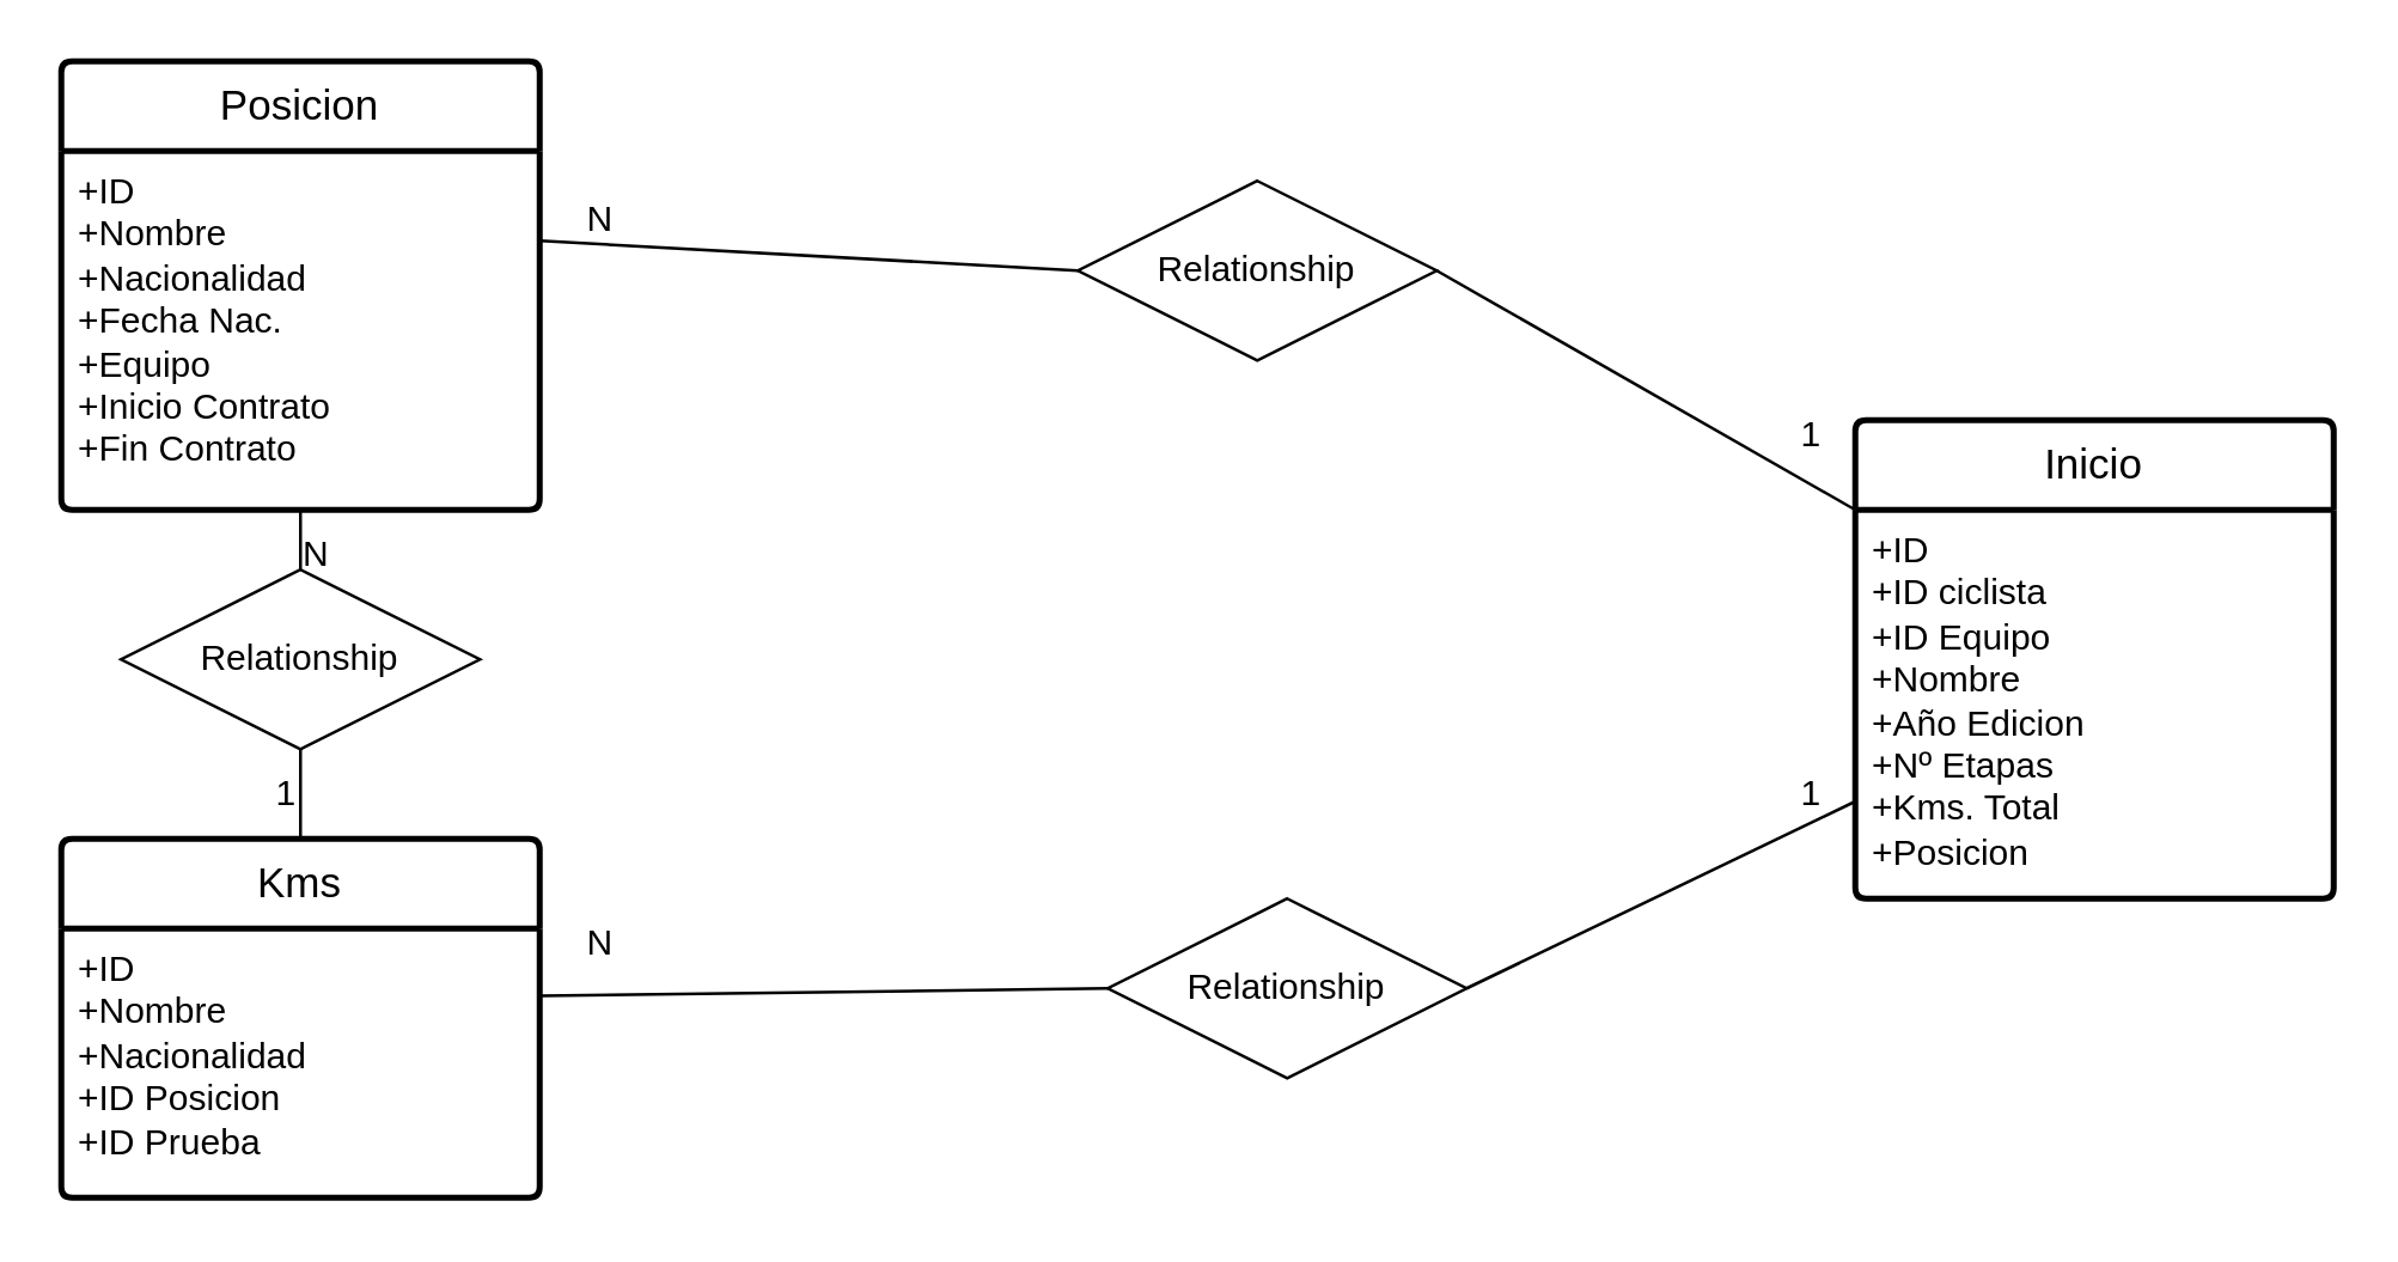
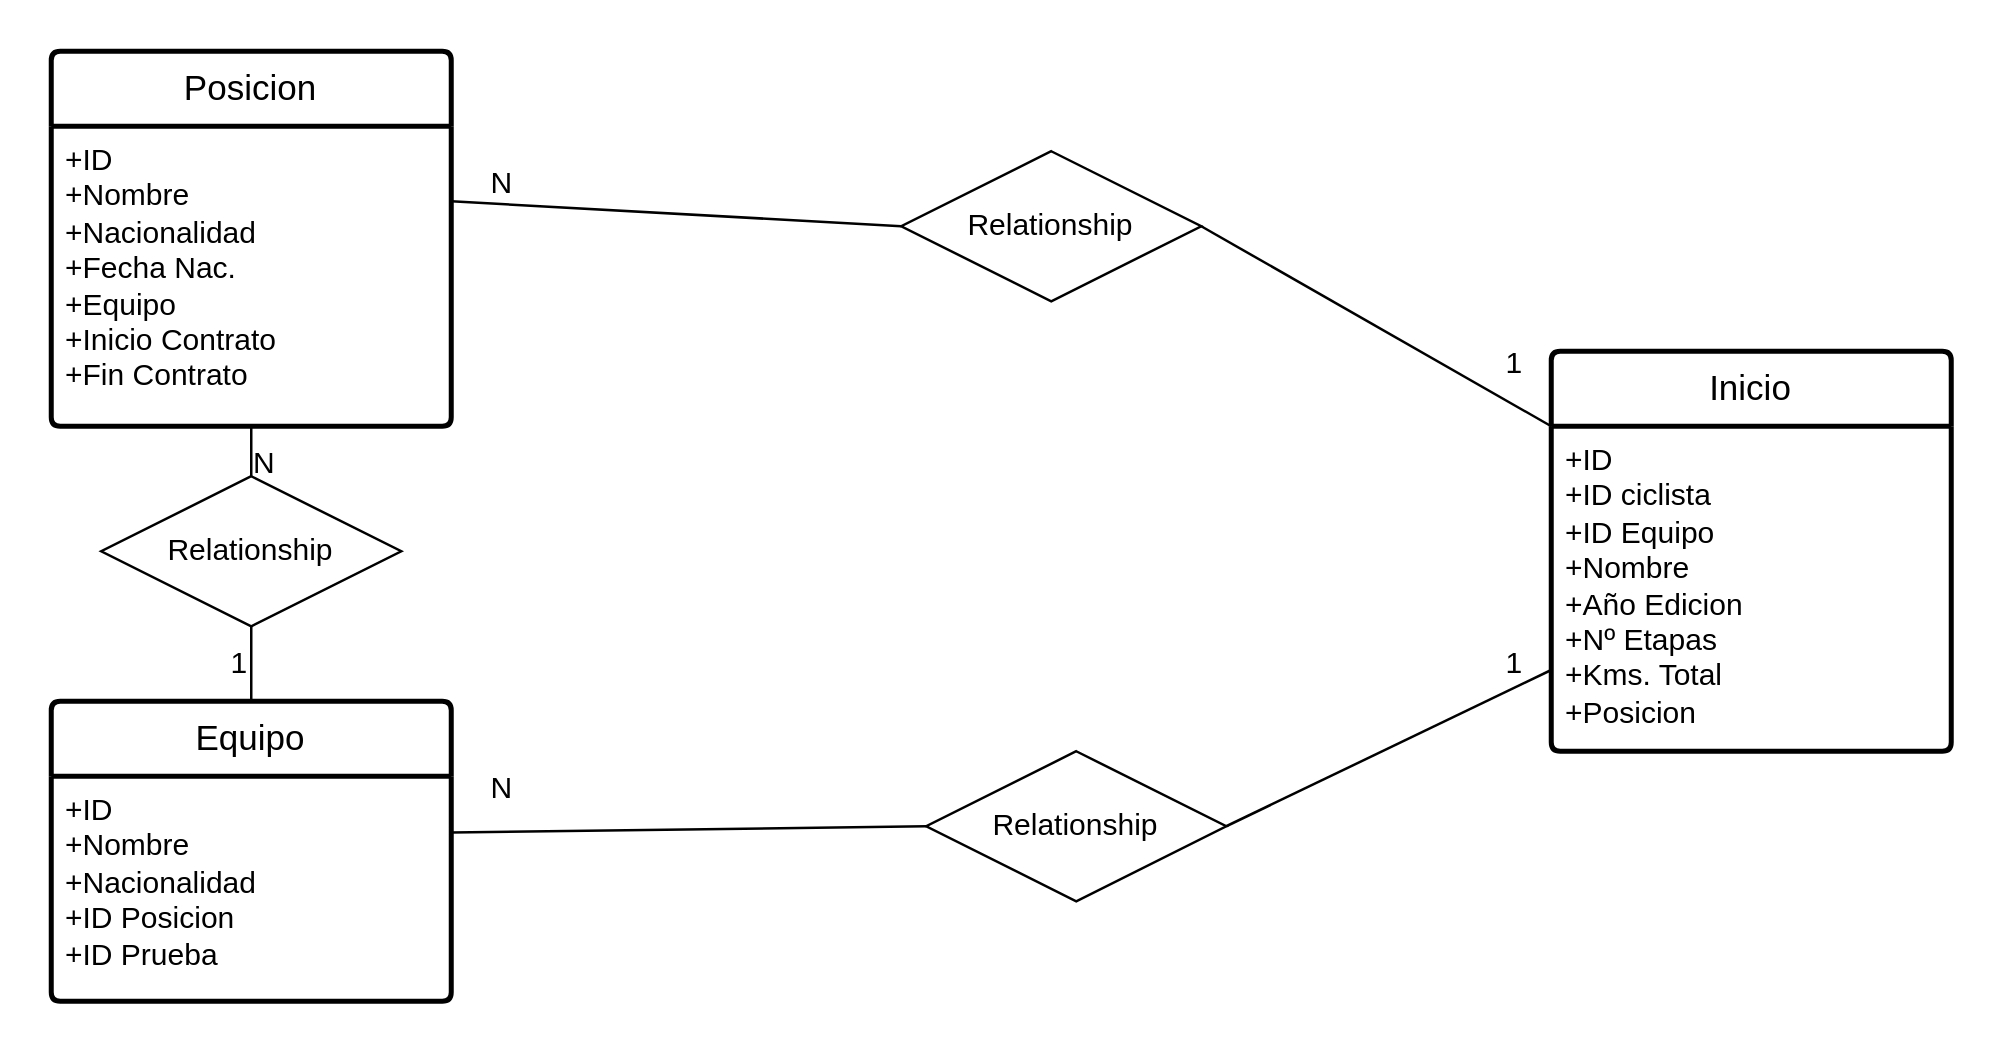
- <mxCell id="6" value="Kms" style="swimlane;childLayout=stackLayout;horizontal=1;startSize=30;horizontalStack=0;rounded=1;fontSize=14;fontStyle=0;strokeWidth=2;resizeParent=0;resizeLast=1;shadow=0;dashed=0;align=center;arcSize=4;whiteSpace=wrap;html=1;" parent="1" vertex="1"><mxGeometry x="20" y="280" width="160" height="120" as="geometry" /></mxCell>
+ <mxCell id="6" value="Equipo" style="swimlane;childLayout=stackLayout;horizontal=1;startSize=30;horizontalStack=0;rounded=1;fontSize=14;fontStyle=0;strokeWidth=2;resizeParent=0;resizeLast=1;shadow=0;dashed=0;align=center;arcSize=4;whiteSpace=wrap;html=1;" parent="1" vertex="1"><mxGeometry x="20" y="280" width="160" height="120" as="geometry" /></mxCell>
